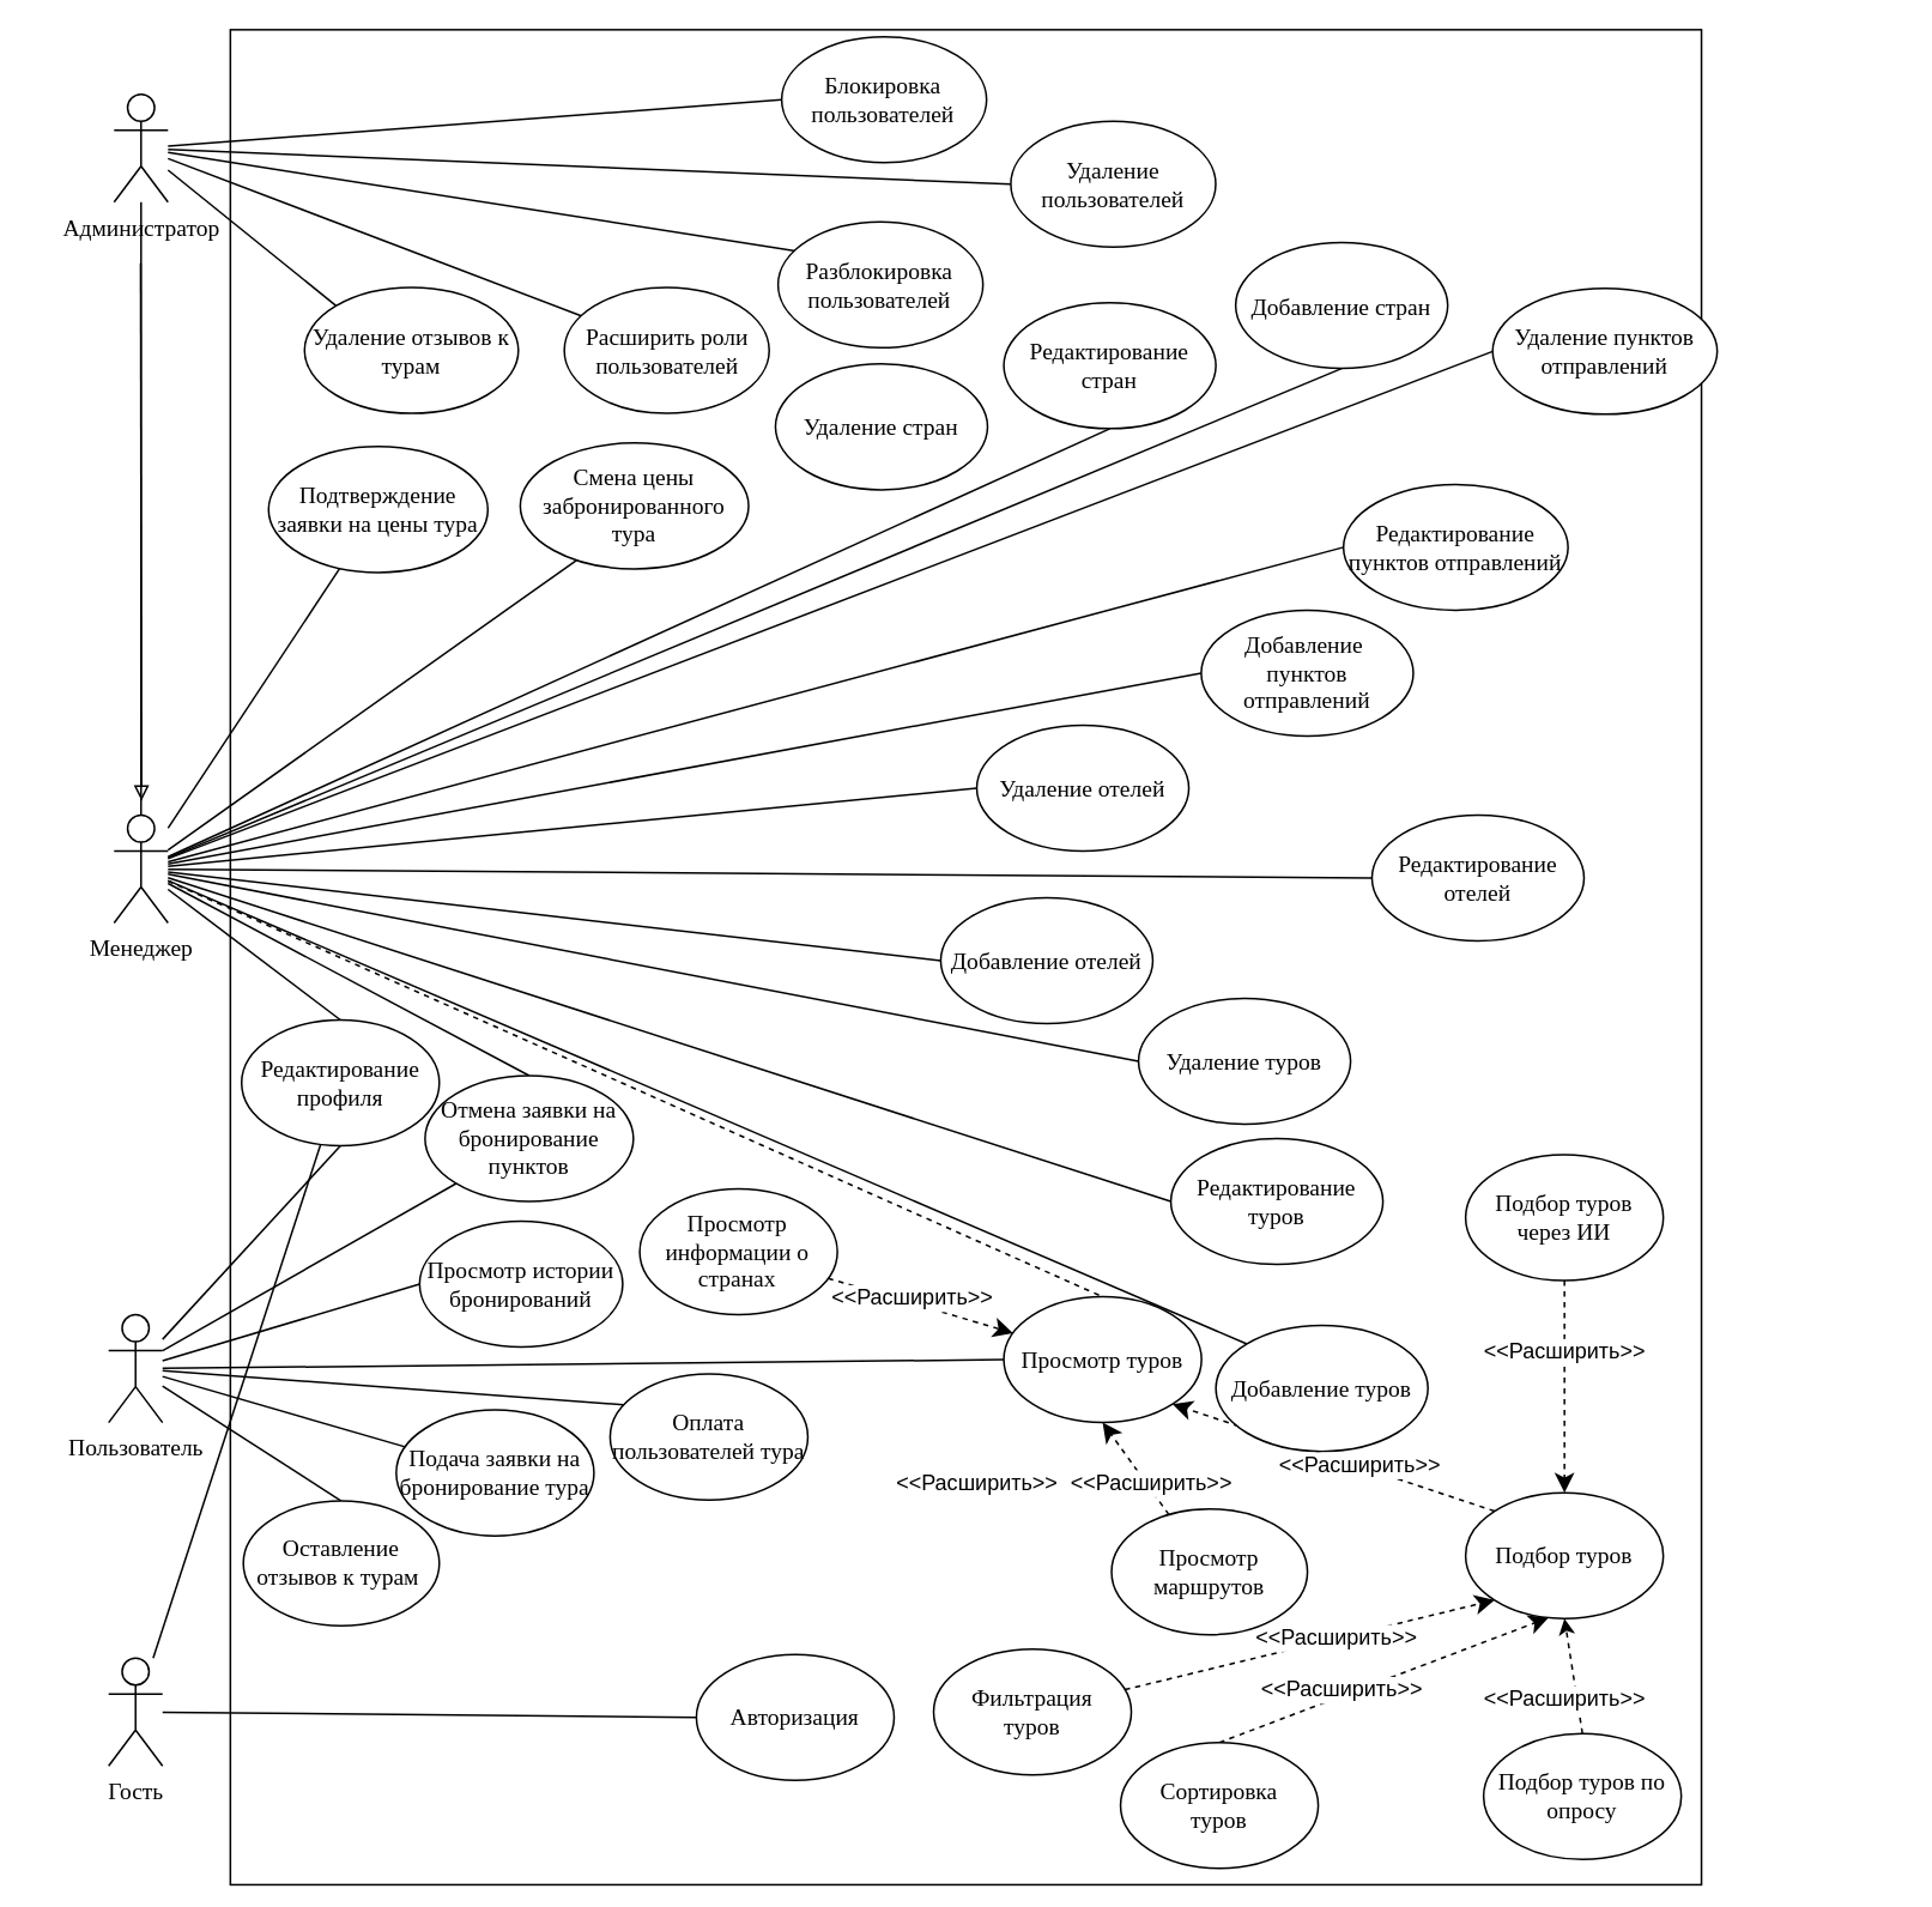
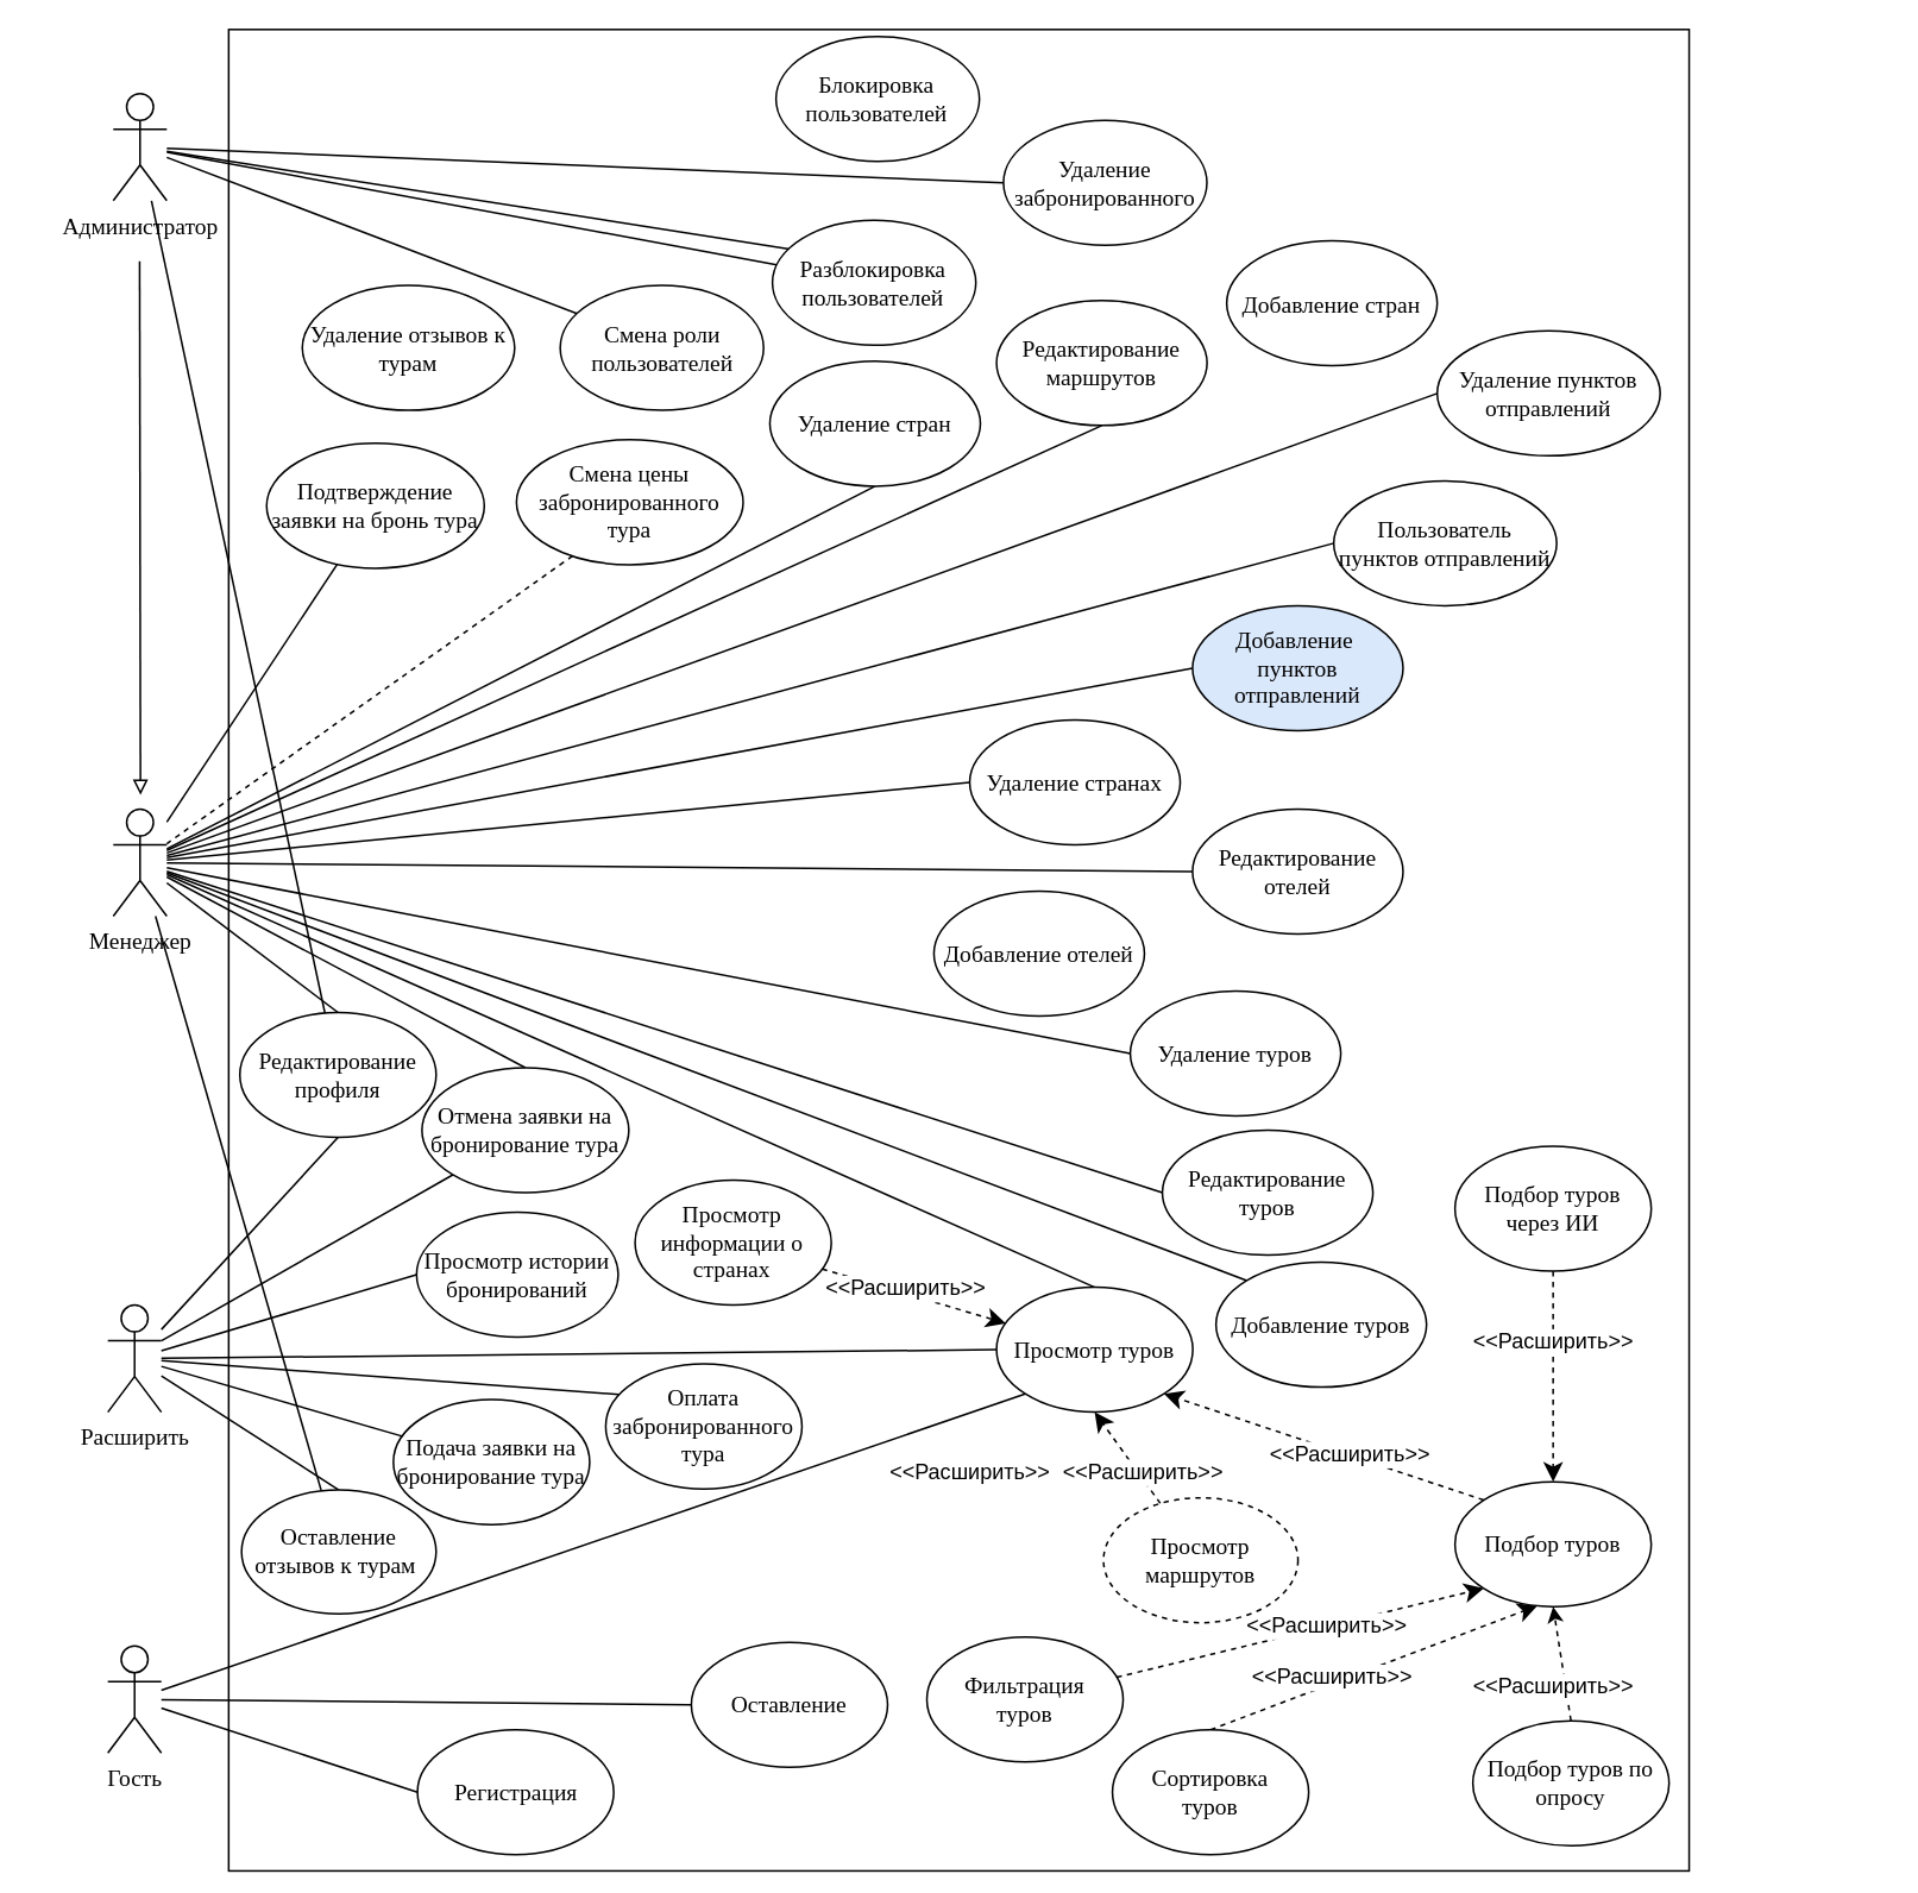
- <mxCell id="42" style="edgeStyle=none;curved=1;rounded=0;orthogonalLoop=1;jettySize=auto;html=1;entryX=0;entryY=0.5;entryDx=0;entryDy=0;fontSize=12;startSize=8;endSize=8;endArrow=none;startFill=0;" parent="1" source="45" target="79" edge="1"><mxGeometry relative="1" as="geometry" /></mxCell>
+ <mxCell id="42" style="edgeStyle=none;curved=1;rounded=0;orthogonalLoop=1;jettySize=auto;html=1;fontSize=12;startSize=8;endSize=8;endArrow=none;startFill=0;" parent="1" source="45" target="56" edge="1"><mxGeometry relative="1" as="geometry" /></mxCell>
- <mxCell id="80" value="Удаление пользователей" style="ellipse;whiteSpace=wrap;html=1;fontFamily=Times New Roman;fontSize=13;" parent="1" vertex="1"><mxGeometry x="561.95" y="67" width="114" height="70" as="geometry" /></mxCell>
+ <mxCell id="80" value="Удаление забронированного" style="ellipse;whiteSpace=wrap;html=1;fontFamily=Times New Roman;fontSize=13;" parent="1" vertex="1"><mxGeometry x="561.95" y="67" width="114" height="70" as="geometry" /></mxCell>
- <mxCell id="25" style="edgeStyle=none;curved=1;rounded=0;orthogonalLoop=1;jettySize=auto;html=1;fontSize=12;startSize=8;endSize=8;endArrow=none;startFill=0;" parent="1" source="37" target="45" edge="1"><mxGeometry relative="1" as="geometry" /></mxCell>
+ <mxCell id="25" style="edgeStyle=none;curved=1;rounded=0;orthogonalLoop=1;jettySize=auto;html=1;entryX=0.5;entryY=1;entryDx=0;entryDy=0;fontSize=12;startSize=8;endSize=8;endArrow=none;startFill=0;" parent="1" source="37" target="58" edge="1"><mxGeometry relative="1" as="geometry" /></mxCell>
- <mxCell id="40" style="edgeStyle=none;curved=1;rounded=0;orthogonalLoop=1;jettySize=auto;html=1;entryX=0;entryY=0;entryDx=0;entryDy=0;fontSize=12;startSize=8;endSize=8;endArrow=none;endFill=0;" parent="1" source="45" target="46" edge="1"><mxGeometry relative="1" as="geometry" /></mxCell>
+ <mxCell id="40" style="edgeStyle=none;curved=1;rounded=0;orthogonalLoop=1;jettySize=auto;html=1;fontSize=12;startSize=8;endSize=8;endArrow=none;endFill=0;" parent="1" source="45" target="82" edge="1"><mxGeometry relative="1" as="geometry" /></mxCell>
- <mxCell id="81" value="Расширить роли пользователей" style="ellipse;whiteSpace=wrap;html=1;fontFamily=Times New Roman;fontSize=13;" parent="1" vertex="1"><mxGeometry x="313.5" y="159.5" width="114" height="70" as="geometry" /></mxCell>
+ <mxCell id="81" value="Смена роли пользователей" style="ellipse;whiteSpace=wrap;html=1;fontFamily=Times New Roman;fontSize=13;" parent="1" vertex="1"><mxGeometry x="313.5" y="159.5" width="114" height="70" as="geometry" /></mxCell>
- <mxCell id="67" value="Удаление пунктов отправлений" style="ellipse;whiteSpace=wrap;html=1;fontFamily=Times New Roman;fontSize=13;" parent="1" vertex="1"><mxGeometry x="830.05" y="160" width="124.95" height="70" as="geometry" /></mxCell>
+ <mxCell id="67" value="Удаление пунктов отправлений" style="ellipse;whiteSpace=wrap;html=1;fontFamily=Times New Roman;fontSize=13;" parent="1" vertex="1"><mxGeometry x="805.05" y="185" width="124.95" height="70" as="geometry" /></mxCell>
- <mxCell id="59" value="Редактирование стран" style="ellipse;whiteSpace=wrap;html=1;fontFamily=Times New Roman;fontSize=13;" parent="1" vertex="1"><mxGeometry x="558.05" y="168" width="118" height="70" as="geometry" /></mxCell>
+ <mxCell id="59" value="Редактирование маршрутов" style="ellipse;whiteSpace=wrap;html=1;fontFamily=Times New Roman;fontSize=13;" parent="1" vertex="1"><mxGeometry x="558.05" y="168" width="118" height="70" as="geometry" /></mxCell>
- <mxCell id="39" value="Подтверждение заявки на цены тура" style="ellipse;whiteSpace=wrap;html=1;fontFamily=Times New Roman;fontSize=13;" parent="1" vertex="1"><mxGeometry x="148.95" y="248" width="122" height="70" as="geometry" /></mxCell>
+ <mxCell id="39" value="Подтверждение заявки на бронь тура" style="ellipse;whiteSpace=wrap;html=1;fontFamily=Times New Roman;fontSize=13;" parent="1" vertex="1"><mxGeometry x="148.95" y="248" width="122" height="70" as="geometry" /></mxCell>
- <mxCell id="65" value="Редактирование&lt;div&gt;пунктов отправлений&lt;/div&gt;" style="ellipse;whiteSpace=wrap;html=1;fontFamily=Times New Roman;fontSize=13;" parent="1" vertex="1"><mxGeometry x="747.05" y="269" width="124.95" height="70" as="geometry" /></mxCell>
+ <mxCell id="65" value="Пользователь&lt;div&gt;пунктов отправлений&lt;/div&gt;" style="ellipse;whiteSpace=wrap;html=1;fontFamily=Times New Roman;fontSize=13;" parent="1" vertex="1"><mxGeometry x="747.05" y="269" width="124.95" height="70" as="geometry" /></mxCell>
- <mxCell id="27" style="edgeStyle=none;curved=1;rounded=0;orthogonalLoop=1;jettySize=auto;html=1;entryX=0.5;entryY=1;entryDx=0;entryDy=0;fontSize=12;startSize=8;endSize=8;endArrow=none;startFill=0;" parent="1" source="37" target="64" edge="1"><mxGeometry relative="1" as="geometry" /></mxCell>
+ <mxCell id="27" style="edgeStyle=none;curved=1;rounded=0;orthogonalLoop=1;jettySize=auto;html=1;fontSize=12;startSize=8;endSize=8;endArrow=none;startFill=0;" parent="1" source="37" target="18" edge="1"><mxGeometry relative="1" as="geometry" /></mxCell>
- <mxCell id="60" value="Добавление&amp;nbsp;&lt;div&gt;пунктов отправлений&lt;/div&gt;" style="ellipse;whiteSpace=wrap;html=1;fontFamily=Times New Roman;fontSize=13;" parent="1" vertex="1"><mxGeometry x="667.9" y="339" width="118" height="70" as="geometry" /></mxCell>
+ <mxCell id="60" value="Добавление&amp;nbsp;&lt;div&gt;пунктов отправлений&lt;/div&gt;" style="ellipse;whiteSpace=wrap;html=1;fontFamily=Times New Roman;fontSize=13;fillColor=#dae8fc;" parent="1" vertex="1"><mxGeometry x="667.9" y="339" width="118" height="70" as="geometry" /></mxCell>
- <mxCell id="21" style="edgeStyle=none;curved=1;rounded=0;orthogonalLoop=1;jettySize=auto;html=1;entryX=0.251;entryY=0.925;entryDx=0;entryDy=0;fontSize=12;startSize=8;endSize=8;endArrow=none;startFill=0;entryPerimeter=0;" parent="1" source="37" target="55" edge="1"><mxGeometry relative="1" as="geometry" /></mxCell>
+ <mxCell id="21" style="edgeStyle=none;curved=1;rounded=0;orthogonalLoop=1;jettySize=auto;html=1;entryX=0.251;entryY=0.925;entryDx=0;entryDy=0;fontSize=12;startSize=8;endSize=8;endArrow=none;startFill=0;entryPerimeter=0;dashed=1;" parent="1" source="37" target="55" edge="1"><mxGeometry relative="1" as="geometry" /></mxCell>
- <mxCell id="63" value="Удаление отелей" style="ellipse;whiteSpace=wrap;html=1;fontFamily=Times New Roman;fontSize=13;" parent="1" vertex="1"><mxGeometry x="543" y="403" width="118" height="70" as="geometry" /></mxCell>
+ <mxCell id="63" value="Удаление странах" style="ellipse;whiteSpace=wrap;html=1;fontFamily=Times New Roman;fontSize=13;" parent="1" vertex="1"><mxGeometry x="543" y="403" width="118" height="70" as="geometry" /></mxCell>
- <mxCell id="68" value="Редактирование отелей" style="ellipse;whiteSpace=wrap;html=1;fontFamily=Times New Roman;fontSize=13;" parent="1" vertex="1"><mxGeometry x="762.9" y="453" width="118" height="70" as="geometry" /></mxCell>
+ <mxCell id="68" value="Редактирование отелей" style="ellipse;whiteSpace=wrap;html=1;fontFamily=Times New Roman;fontSize=13;" parent="1" vertex="1"><mxGeometry x="667.9" y="453" width="118" height="70" as="geometry" /></mxCell>
- <mxCell id="33" style="edgeStyle=none;curved=1;rounded=0;orthogonalLoop=1;jettySize=auto;html=1;entryX=0;entryY=0.5;entryDx=0;entryDy=0;fontSize=12;startSize=8;endSize=8;endArrow=none;startFill=0;" parent="1" source="37" target="61" edge="1"><mxGeometry relative="1" as="geometry" /></mxCell>
- <mxCell id="24" style="edgeStyle=none;curved=1;rounded=0;orthogonalLoop=1;jettySize=auto;html=1;entryX=0.5;entryY=0;entryDx=0;entryDy=0;fontSize=12;startSize=8;endSize=8;endArrow=none;startFill=0;dashed=1;" parent="1" source="37" target="77" edge="1"><mxGeometry relative="1" as="geometry" /></mxCell>
+ <mxCell id="24" style="edgeStyle=none;curved=1;rounded=0;orthogonalLoop=1;jettySize=auto;html=1;entryX=0.5;entryY=0;entryDx=0;entryDy=0;fontSize=12;startSize=8;endSize=8;endArrow=none;startFill=0;" parent="1" source="37" target="77" edge="1"><mxGeometry relative="1" as="geometry" /></mxCell>
- <mxCell id="51" value="Отмена заявки на бронирование пунктов" style="ellipse;whiteSpace=wrap;html=1;fontFamily=Times New Roman;fontSize=13;" parent="1" vertex="1"><mxGeometry x="236" y="598" width="115.95" height="70" as="geometry" /></mxCell>
+ <mxCell id="51" value="Отмена заявки на бронирование тура" style="ellipse;whiteSpace=wrap;html=1;fontFamily=Times New Roman;fontSize=13;" parent="1" vertex="1"><mxGeometry x="236" y="598" width="115.95" height="70" as="geometry" /></mxCell>
- <mxCell id="66" value="Добавление туров" style="ellipse;whiteSpace=wrap;html=1;fontFamily=Times New Roman;fontSize=13;" parent="1" vertex="1"><mxGeometry x="676.05" y="737" width="118" height="70" as="geometry" /></mxCell>
+ <mxCell id="66" value="Добавление туров" style="ellipse;whiteSpace=wrap;html=1;fontFamily=Times New Roman;fontSize=13;" parent="1" vertex="1"><mxGeometry x="681.05" y="707" width="118" height="70" as="geometry" /></mxCell>
- <mxCell id="52" value="Оплата пользователей тура" style="ellipse;whiteSpace=wrap;html=1;fontFamily=Times New Roman;fontSize=13;" parent="1" vertex="1"><mxGeometry x="339" y="764" width="110" height="70" as="geometry" /></mxCell>
+ <mxCell id="52" value="Оплата забронированного тура" style="ellipse;whiteSpace=wrap;html=1;fontFamily=Times New Roman;fontSize=13;" parent="1" vertex="1"><mxGeometry x="339" y="764" width="110" height="70" as="geometry" /></mxCell>
- <mxCell id="14" value="Пользователь" style="shape=umlActor;verticalLabelPosition=bottom;verticalAlign=top;html=1;outlineConnect=0;fontFamily=Times New Roman;fontSize=13;" parent="1" vertex="1"><mxGeometry x="59.95" y="731" width="30" height="60" as="geometry" /></mxCell>
+ <mxCell id="14" value="Расширить" style="shape=umlActor;verticalLabelPosition=bottom;verticalAlign=top;html=1;outlineConnect=0;fontFamily=Times New Roman;fontSize=13;" parent="1" vertex="1"><mxGeometry x="59.95" y="731" width="30" height="60" as="geometry" /></mxCell>
- <mxCell id="5" style="edgeStyle=none;curved=1;rounded=0;orthogonalLoop=1;jettySize=auto;html=1;fontSize=12;startSize=8;endSize=8;endArrow=none;startFill=0;" parent="1" source="6" target="56" edge="1"><mxGeometry relative="1" as="geometry" /></mxCell>
+ <mxCell id="5" style="edgeStyle=none;curved=1;rounded=0;orthogonalLoop=1;jettySize=auto;html=1;entryX=0;entryY=1;entryDx=0;entryDy=0;fontSize=12;startSize=8;endSize=8;endArrow=none;startFill=0;" parent="1" source="6" target="77" edge="1"><mxGeometry relative="1" as="geometry" /></mxCell>
- <mxCell id="92" value="&lt;font style=&quot;font-size: 13px;&quot;&gt;Просмотр маршрутов&lt;/font&gt;" style="ellipse;whiteSpace=wrap;html=1;fontFamily=Times New Roman;" parent="1" vertex="1"><mxGeometry x="618" y="839" width="109" height="70" as="geometry" /></mxCell>
+ <mxCell id="92" value="&lt;font style=&quot;font-size: 13px;&quot;&gt;Просмотр маршрутов&lt;/font&gt;" style="ellipse;whiteSpace=wrap;html=1;fontFamily=Times New Roman;dashed=1;" parent="1" vertex="1"><mxGeometry x="618" y="839" width="109" height="70" as="geometry" /></mxCell>
- <mxCell id="47" value="&lt;span style=&quot;font-size: 13px;&quot;&gt;Авторизация&lt;/span&gt;" style="ellipse;whiteSpace=wrap;html=1;fontFamily=Times New Roman;" parent="1" vertex="1"><mxGeometry x="387" y="920" width="110" height="70" as="geometry" /></mxCell>
+ <mxCell id="47" value="&lt;span style=&quot;font-size: 13px;&quot;&gt;Оставление&lt;/span&gt;" style="ellipse;whiteSpace=wrap;html=1;fontFamily=Times New Roman;" parent="1" vertex="1"><mxGeometry x="387" y="920" width="110" height="70" as="geometry" /></mxCell>
+ <mxCell id="4" style="rounded=0;orthogonalLoop=1;jettySize=auto;html=1;entryX=0;entryY=0.5;entryDx=0;entryDy=0;endArrow=none;endFill=0;" parent="1" source="6" target="49" edge="1"><mxGeometry relative="1" as="geometry" /></mxCell>
+ <mxCell id="49" value="&lt;span style=&quot;font-size: 13px;&quot;&gt;Регистрация&lt;/span&gt;" style="ellipse;whiteSpace=wrap;html=1;fontFamily=Times New Roman;" parent="1" vertex="1"><mxGeometry x="233.5" y="969" width="110" height="70" as="geometry" /></mxCell>
